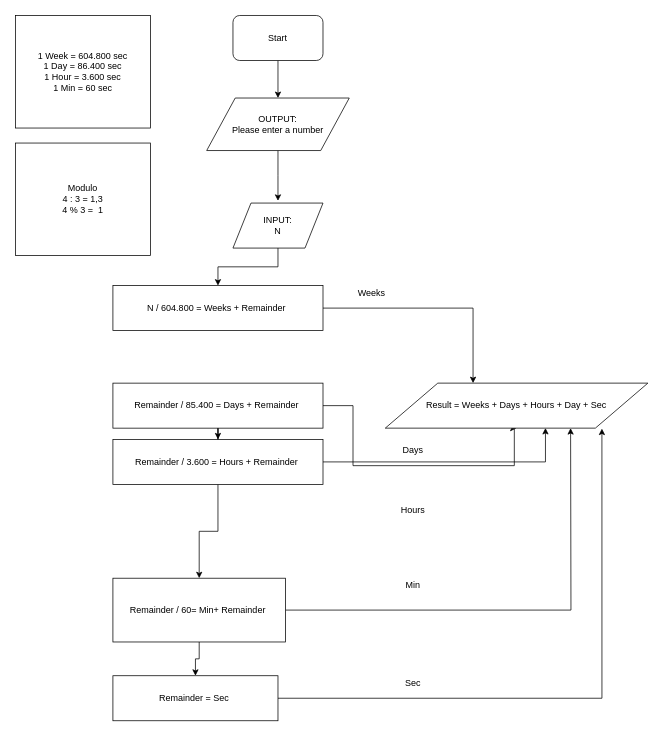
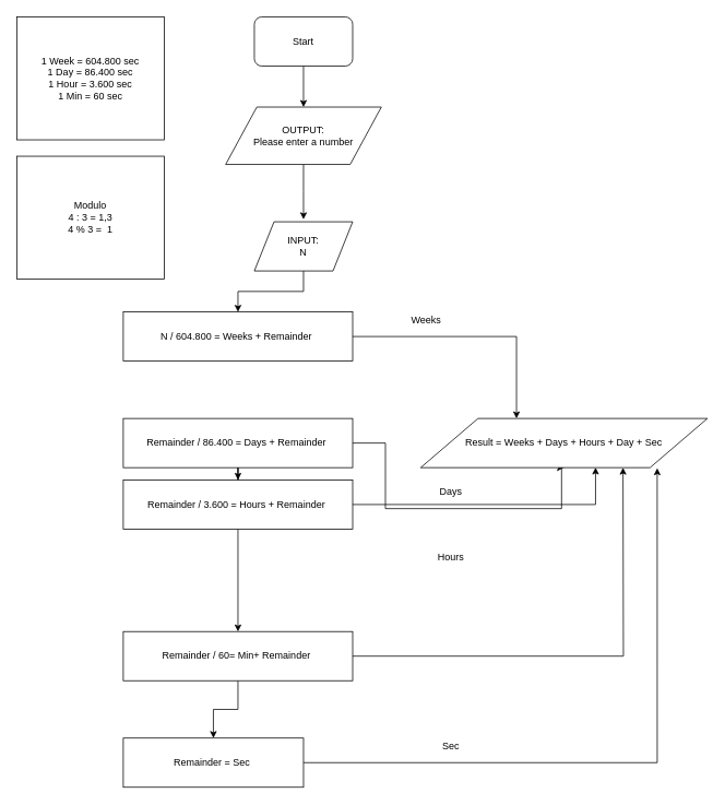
- <mxCell id="22" value="Weeks" style="text;html=1;strokeColor=none;fillColor=none;align=center;verticalAlign=middle;whiteSpace=wrap;rounded=0;" parent="1" vertex="1"><mxGeometry x="475" y="380" width="40" height="20" as="geometry" /></mxCell>
+ <mxCell id="22" value="Weeks" style="text;html=1;strokeColor=none;fillColor=none;align=center;verticalAlign=middle;whiteSpace=wrap;rounded=0;" parent="1" vertex="1"><mxGeometry x="500" y="380" width="40" height="20" as="geometry" /></mxCell>
- <mxCell id="13" value="Remainder / 85.400 = Days + Remainder&amp;nbsp;" style="rounded=0;whiteSpace=wrap;html=1;" parent="1" vertex="1"><mxGeometry x="150" y="510" width="280" height="60" as="geometry" /></mxCell>
+ <mxCell id="13" value="Remainder / 86.400 = Days + Remainder&amp;nbsp;" style="rounded=0;whiteSpace=wrap;html=1;" parent="1" vertex="1"><mxGeometry x="150" y="510" width="280" height="60" as="geometry" /></mxCell>
- <mxCell id="25" value="Min" style="text;html=1;strokeColor=none;fillColor=none;align=center;verticalAlign=middle;whiteSpace=wrap;rounded=0;" parent="1" vertex="1"><mxGeometry x="530" y="770" width="40" height="20" as="geometry" /></mxCell>
- <mxCell id="19" value="Remainder / 60= Min+ Remainder&amp;nbsp;" style="rounded=0;whiteSpace=wrap;html=1;" parent="1" vertex="1"><mxGeometry x="150" y="770" width="230" height="85" as="geometry" /></mxCell>
+ <mxCell id="19" value="Remainder / 60= Min+ Remainder&amp;nbsp;" style="rounded=0;whiteSpace=wrap;html=1;" parent="1" vertex="1"><mxGeometry x="150" y="770" width="280" height="60" as="geometry" /></mxCell>
